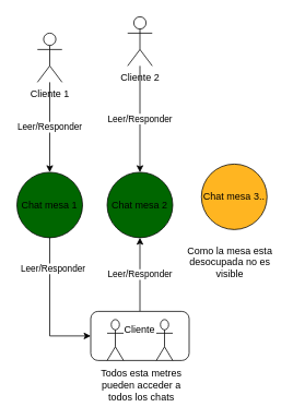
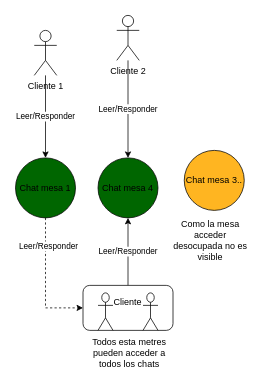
- <mxCell id="7" value="Chat mesa 2" style="ellipse;whiteSpace=wrap;html=1;aspect=fixed;fillColor=#006600;" vertex="1" parent="1"><mxGeometry x="130" y="210" width="80" height="80" as="geometry" /></mxCell>
+ <mxCell id="7" value="Chat mesa 4" style="ellipse;whiteSpace=wrap;html=1;aspect=fixed;fillColor=#006600;" vertex="1" parent="1"><mxGeometry x="130" y="210" width="80" height="80" as="geometry" /></mxCell>
- <mxCell id="15" value="Como la mesa esta desocupada no es visible" style="text;html=1;strokeColor=none;fillColor=none;align=center;verticalAlign=middle;whiteSpace=wrap;rounded=0;" vertex="1" parent="1"><mxGeometry x="225" y="290" width="110" height="60" as="geometry" /></mxCell>
+ <mxCell id="15" value="Como la mesa acceder desocupada no es visible" style="text;html=1;strokeColor=none;fillColor=none;align=center;verticalAlign=middle;whiteSpace=wrap;rounded=0;" vertex="1" parent="1"><mxGeometry x="225" y="290" width="110" height="60" as="geometry" /></mxCell>
- <mxCell id="4" style="edgeStyle=orthogonalEdgeStyle;rounded=0;orthogonalLoop=1;jettySize=auto;html=1;exitX=0.5;exitY=1;exitDx=0;exitDy=0;entryX=0;entryY=0.5;entryDx=0;entryDy=0;" edge="1" parent="1" source="6" target="3"><mxGeometry relative="1" as="geometry" /></mxCell>
+ <mxCell id="4" style="edgeStyle=orthogonalEdgeStyle;rounded=0;orthogonalLoop=1;jettySize=auto;html=1;exitX=0.5;exitY=1;exitDx=0;exitDy=0;entryX=0;entryY=0.5;entryDx=0;entryDy=0;dashed=1;" edge="1" parent="1" source="6" target="3"><mxGeometry relative="1" as="geometry" /></mxCell>
